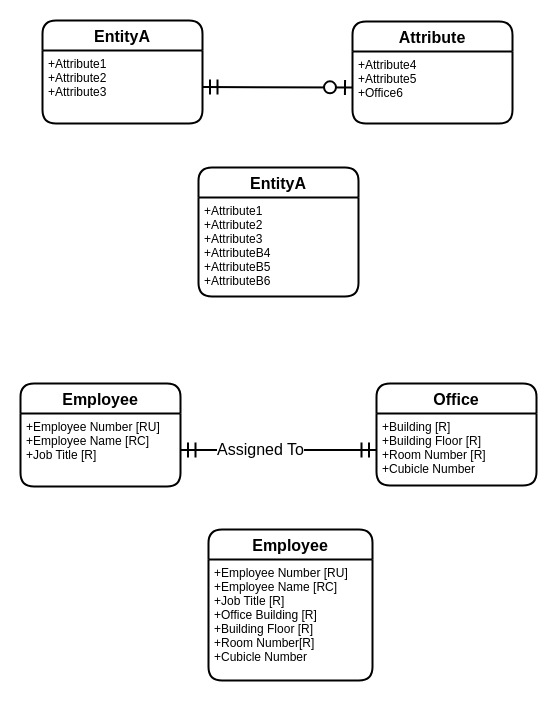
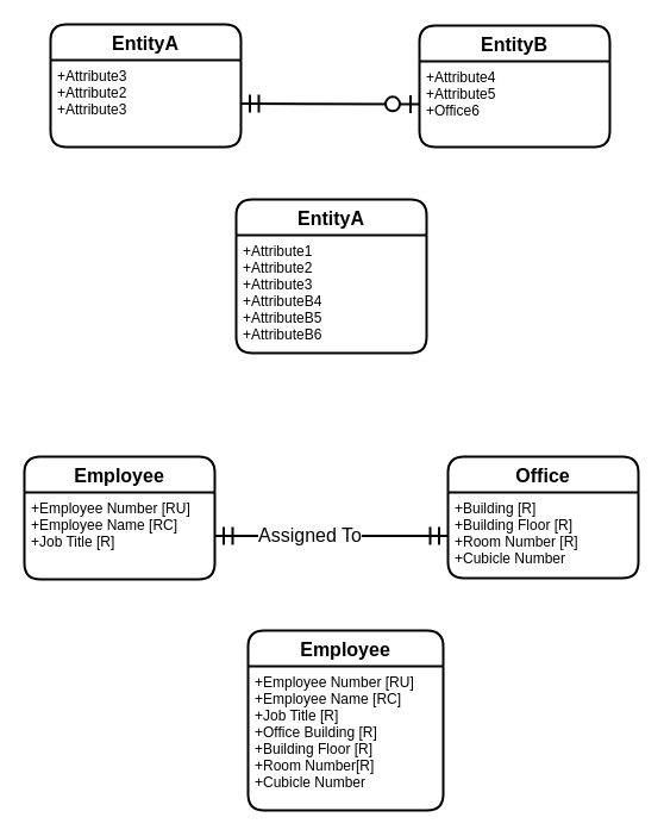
- <mxCell id="5" value="Attribute" style="swimlane;childLayout=stackLayout;horizontal=1;startSize=30;horizontalStack=0;rounded=1;fontSize=16;fontStyle=1;strokeWidth=2;resizeParent=0;resizeLast=1;shadow=0;dashed=0;align=center;" vertex="1" parent="1"><mxGeometry x="352" y="21" width="160" height="102" as="geometry"><mxRectangle x="370" y="100" width="83" height="30" as="alternateBounds" /></mxGeometry></mxCell>
+ <mxCell id="5" value="EntityB" style="swimlane;childLayout=stackLayout;horizontal=1;startSize=30;horizontalStack=0;rounded=1;fontSize=16;fontStyle=1;strokeWidth=2;resizeParent=0;resizeLast=1;shadow=0;dashed=0;align=center;" vertex="1" parent="1"><mxGeometry x="352" y="21" width="160" height="102" as="geometry"><mxRectangle x="370" y="100" width="83" height="30" as="alternateBounds" /></mxGeometry></mxCell>
- <mxCell id="4" value="+Attribute1&#10;+Attribute2&#10;+Attribute3" style="align=left;strokeColor=none;fillColor=none;spacingLeft=4;fontSize=12;verticalAlign=top;resizable=0;rotatable=0;part=1;" vertex="1" parent="3"><mxGeometry y="30" width="160" height="73" as="geometry" /></mxCell>
+ <mxCell id="4" value="+Attribute3&#10;+Attribute2&#10;+Attribute3" style="align=left;strokeColor=none;fillColor=none;spacingLeft=4;fontSize=12;verticalAlign=top;resizable=0;rotatable=0;part=1;" vertex="1" parent="3"><mxGeometry y="30" width="160" height="73" as="geometry" /></mxCell>
